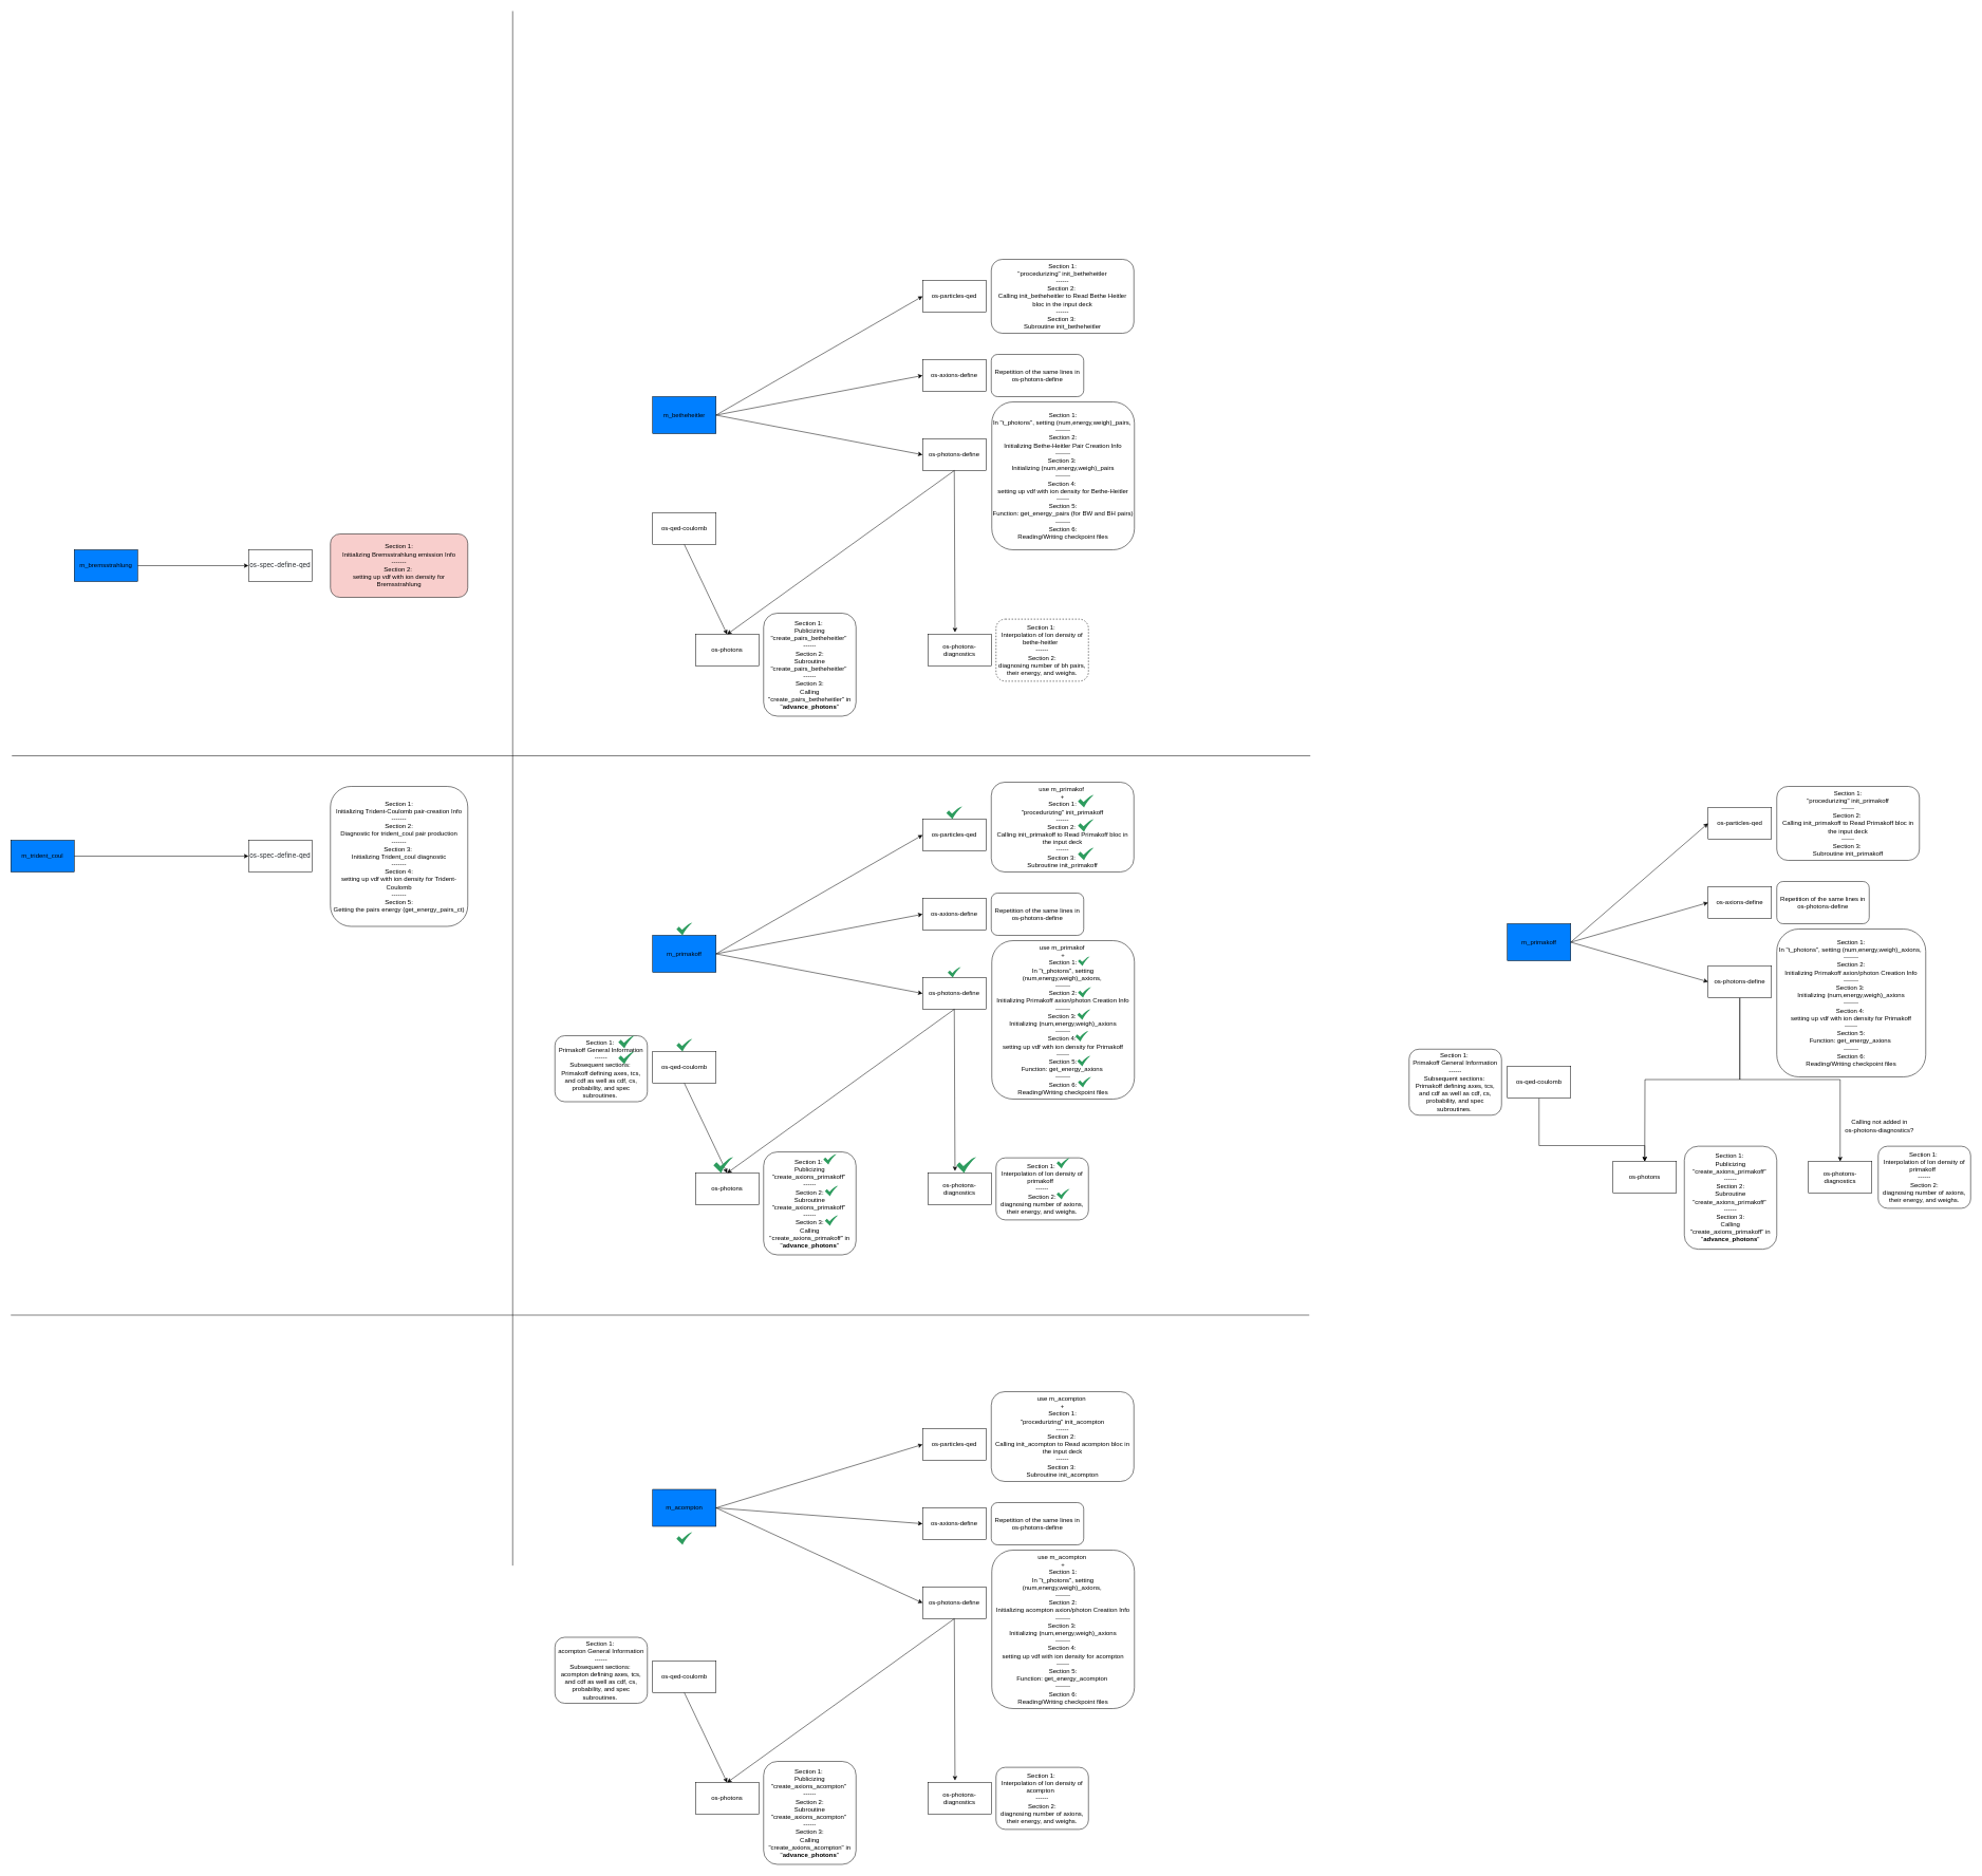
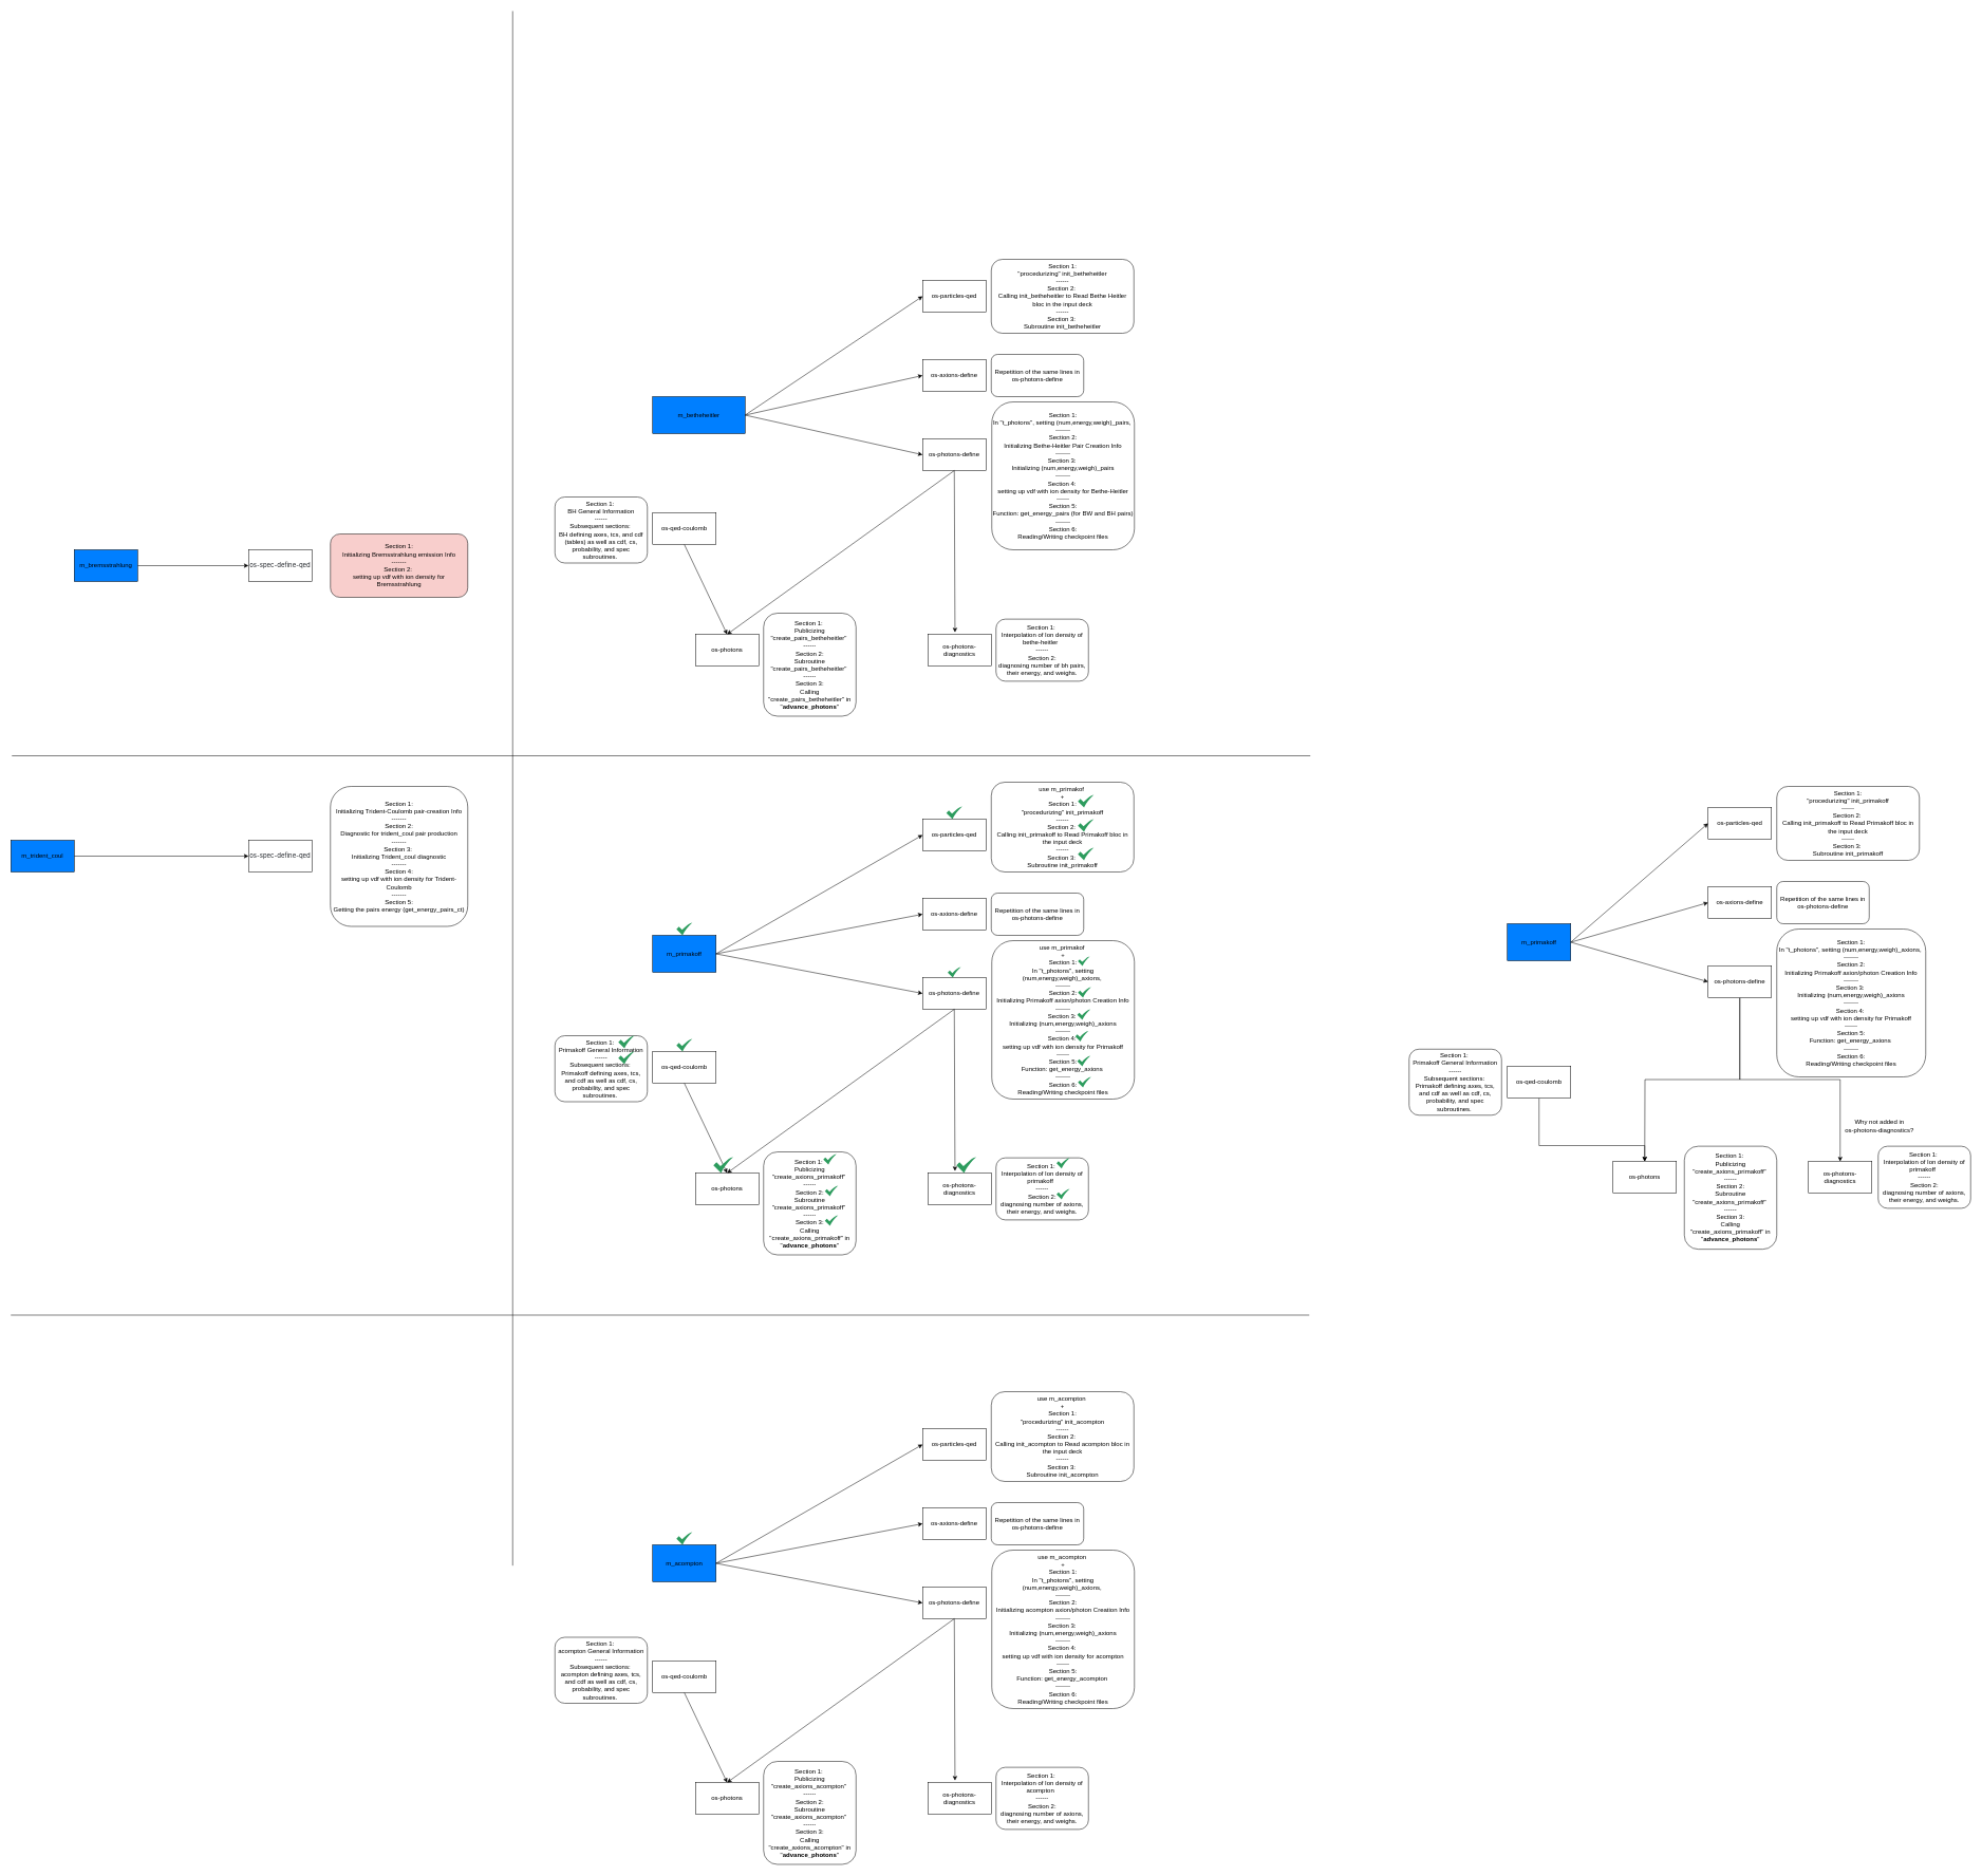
- <mxCell id="2" value="m_betheheitler" style="rounded=0;whiteSpace=wrap;html=1;fillColor=#007FFF;" parent="1" vertex="1"><mxGeometry x="1235" y="750" width="120" height="70" as="geometry" /></mxCell>
+ <mxCell id="2" value="m_betheheitler" style="rounded=0;whiteSpace=wrap;html=1;fillColor=#007FFF;" parent="1" vertex="1"><mxGeometry x="1235" y="750" width="175" height="70" as="geometry" /></mxCell>
+ <mxCell id="25" value="Section 1:&amp;nbsp;&lt;div&gt;BH General Information&lt;/div&gt;&lt;div&gt;------&lt;/div&gt;&lt;div&gt;Subsequent sections:&amp;nbsp;&lt;/div&gt;&lt;div&gt;BH defining axes, tcs, and cdf (tables) as well as cdf, cs, probability, and spec subroutines.&amp;nbsp;&lt;/div&gt;" style="rounded=1;whiteSpace=wrap;html=1;" parent="1" vertex="1"><mxGeometry x="1050" y="940" width="175" height="125" as="geometry" /></mxCell>
- <mxCell id="45" value="Section 1:&amp;nbsp;&lt;div&gt;Interpolation of Ion density of bethe-heitler&amp;nbsp;&amp;nbsp;&lt;/div&gt;&lt;div&gt;------&lt;/div&gt;&lt;div&gt;&lt;span style=&quot;background-color: initial;&quot;&gt;Section 2:&lt;/span&gt;&lt;/div&gt;&lt;div&gt;diagnosing number of bh pairs, their energy, and weighs.&lt;/div&gt;" style="rounded=1;whiteSpace=wrap;html=1;dashed=1;" parent="1" vertex="1"><mxGeometry x="1885" y="1171.25" width="175" height="117.5" as="geometry" /></mxCell>
+ <mxCell id="45" value="Section 1:&amp;nbsp;&lt;div&gt;Interpolation of Ion density of bethe-heitler&amp;nbsp;&amp;nbsp;&lt;/div&gt;&lt;div&gt;------&lt;/div&gt;&lt;div&gt;&lt;span style=&quot;background-color: initial;&quot;&gt;Section 2:&lt;/span&gt;&lt;/div&gt;&lt;div&gt;diagnosing number of bh pairs, their energy, and weighs.&lt;/div&gt;" style="rounded=1;whiteSpace=wrap;html=1;" parent="1" vertex="1"><mxGeometry x="1885" y="1171.25" width="175" height="117.5" as="geometry" /></mxCell>
- <mxCell id="42" value="Calling not added in&lt;div&gt;os-photons-diagnostics?&lt;/div&gt;" style="text;html=1;align=center;verticalAlign=middle;resizable=0;points=[];autosize=1;strokeColor=none;fillColor=none;" parent="1" vertex="1"><mxGeometry x="3482" y="2110.5" width="150" height="40" as="geometry" /></mxCell>
+ <mxCell id="42" value="Why not added in&lt;div&gt;os-photons-diagnostics?&lt;/div&gt;" style="text;html=1;align=center;verticalAlign=middle;resizable=0;points=[];autosize=1;strokeColor=none;fillColor=none;" parent="1" vertex="1"><mxGeometry x="3482" y="2110.5" width="150" height="40" as="geometry" /></mxCell>
- <mxCell id="92" value="m_acompton" style="rounded=0;whiteSpace=wrap;html=1;fillColor=#007FFF;" vertex="1" parent="1"><mxGeometry x="1235" y="2819" width="120" height="70" as="geometry" /></mxCell>
+ <mxCell id="92" value="m_acompton" style="rounded=0;whiteSpace=wrap;html=1;fillColor=#007FFF;" vertex="1" parent="1"><mxGeometry x="1235" y="2924" width="120" height="70" as="geometry" /></mxCell>
